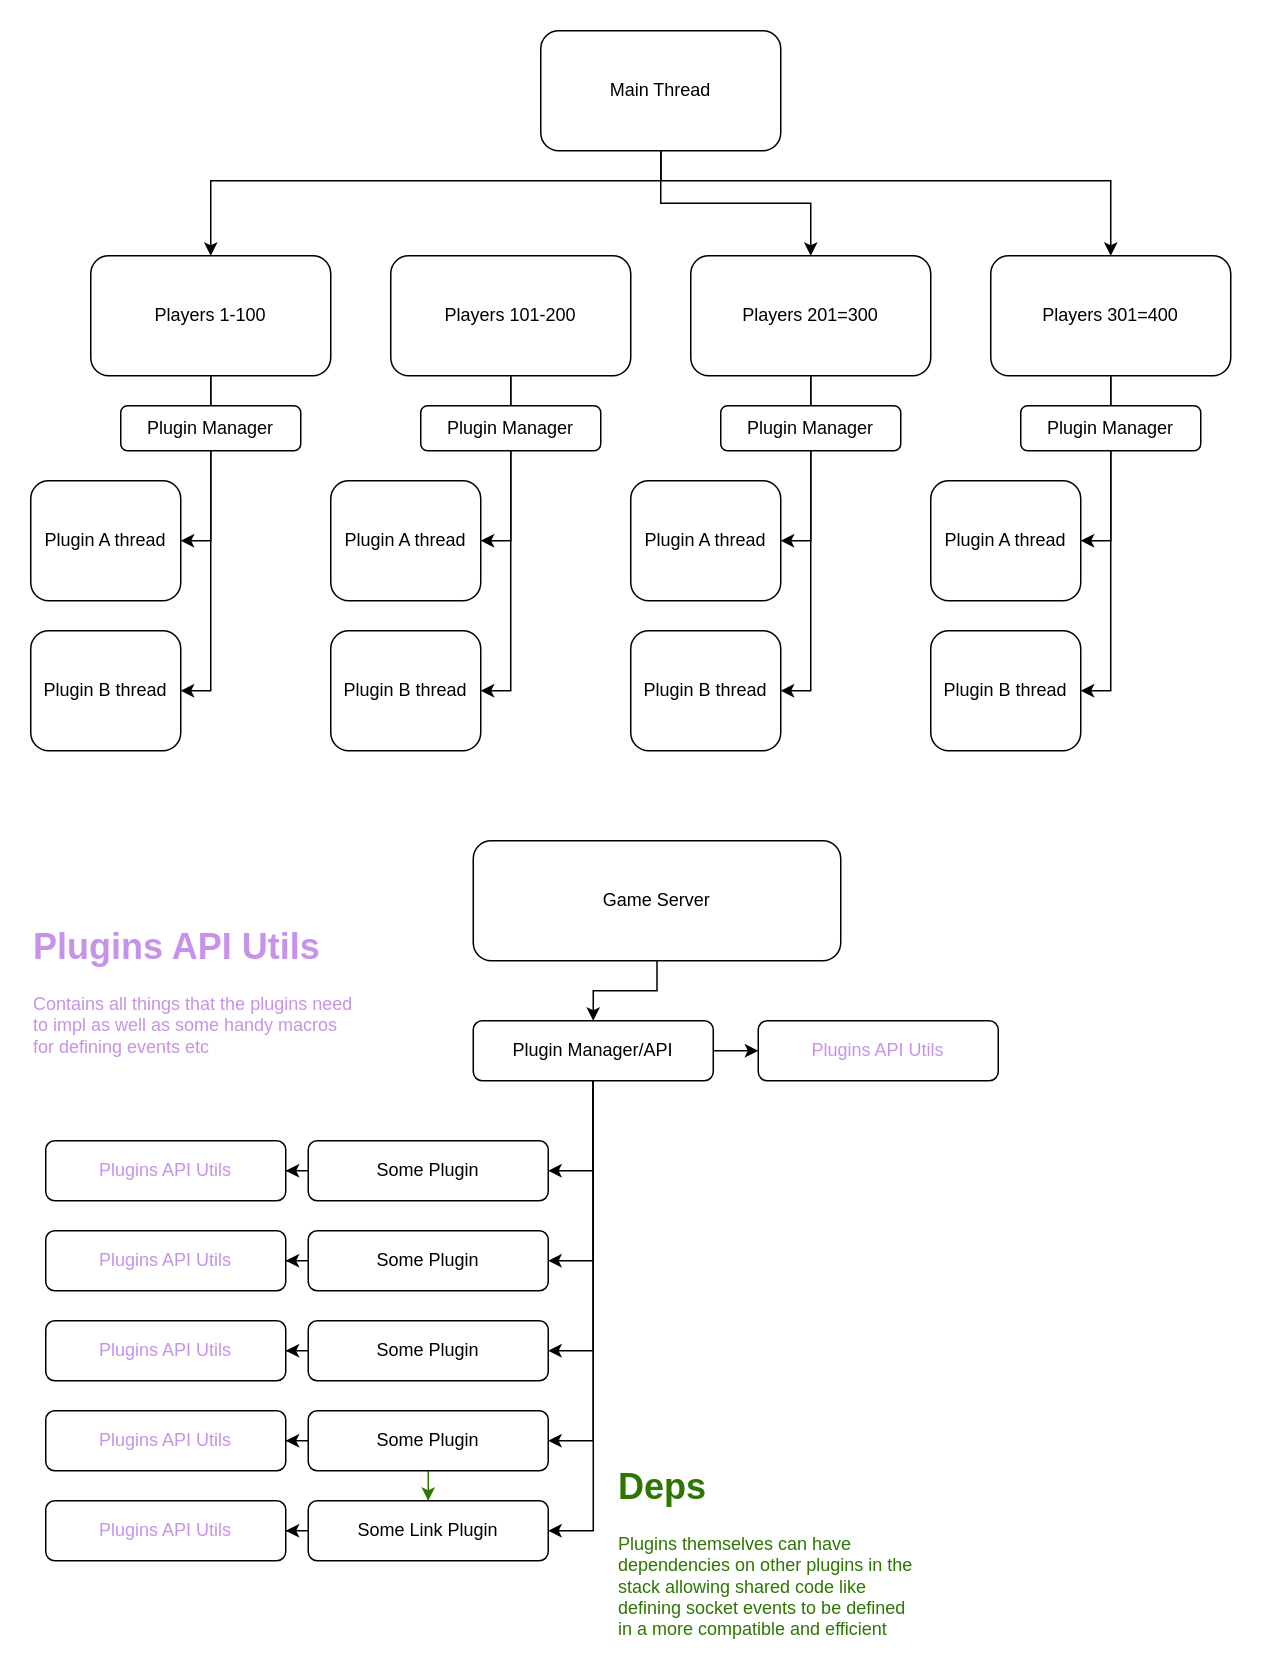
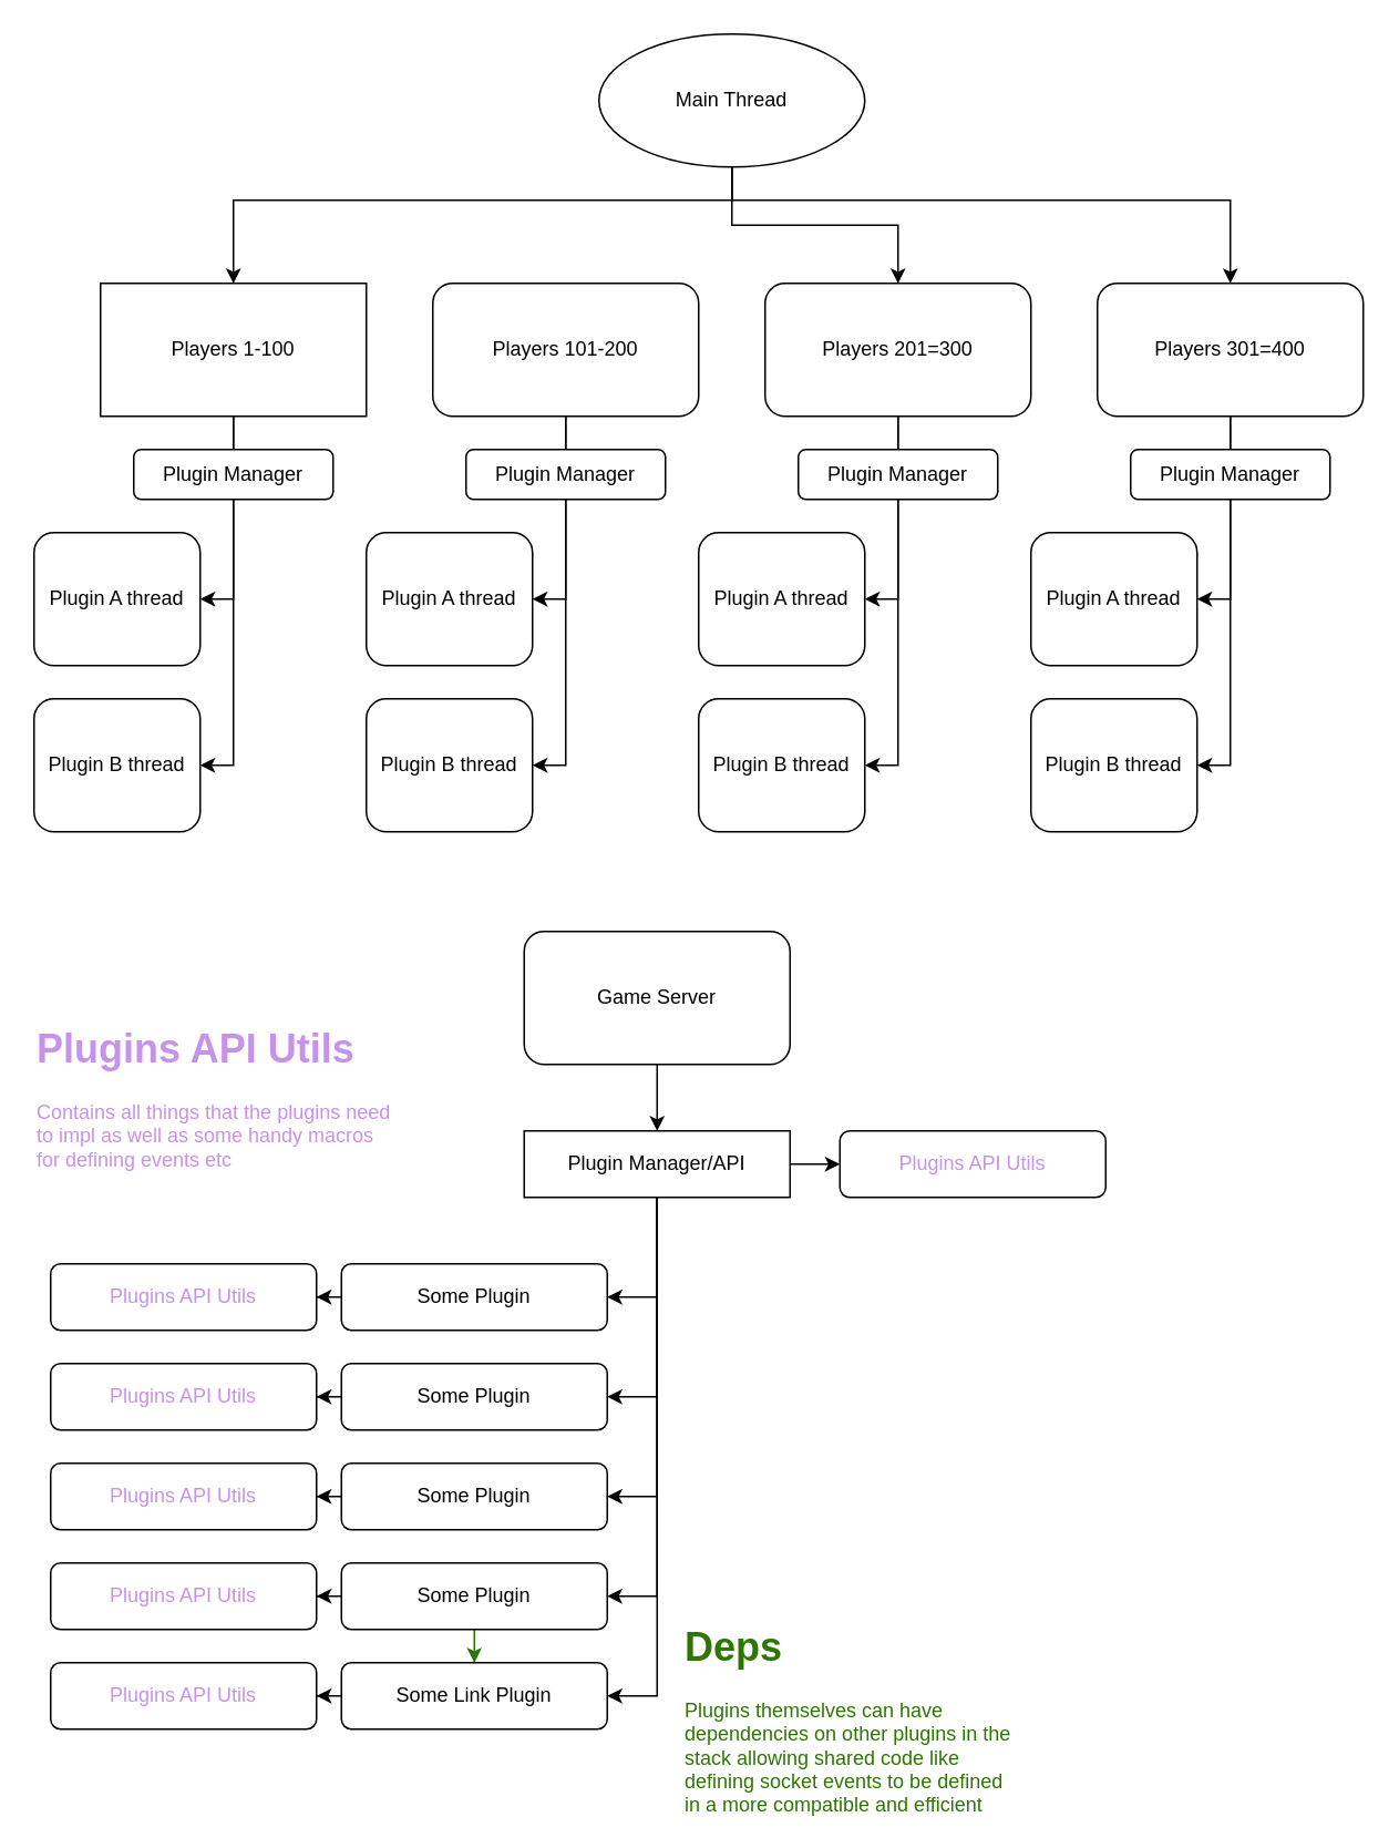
- <mxCell id="10" value="Main Thread" style="rounded=1;whiteSpace=wrap;html=1;" parent="1" vertex="1"><mxGeometry x="360" y="20" width="160" height="80" as="geometry" /></mxCell>
+ <mxCell id="10" value="Main Thread" style="ellipse;whiteSpace=wrap;html=1;" parent="1" vertex="1"><mxGeometry x="360" y="20" width="160" height="80" as="geometry" /></mxCell>
- <mxCell id="3" value="Players 1-100" style="rounded=1;whiteSpace=wrap;html=1;" parent="1" vertex="1"><mxGeometry x="60" y="170" width="160" height="80" as="geometry" /></mxCell>
+ <mxCell id="3" value="Players 1-100" style="whiteSpace=wrap;html=1;rounded=0;" parent="1" vertex="1"><mxGeometry x="60" y="170" width="160" height="80" as="geometry" /></mxCell>
- <mxCell id="31" value="Game Server" style="rounded=1;whiteSpace=wrap;html=1;" parent="1" vertex="1"><mxGeometry x="315" y="560" width="245" height="80" as="geometry" /></mxCell>
+ <mxCell id="31" value="Game Server" style="rounded=1;whiteSpace=wrap;html=1;" parent="1" vertex="1"><mxGeometry x="315" y="560" width="160" height="80" as="geometry" /></mxCell>
- <mxCell id="38" value="Plugin Manager/API" style="rounded=1;whiteSpace=wrap;html=1;" parent="1" vertex="1"><mxGeometry x="315" y="680" width="160" height="40" as="geometry" /></mxCell>
+ <mxCell id="38" value="Plugin Manager/API" style="whiteSpace=wrap;html=1;rounded=0;" parent="1" vertex="1"><mxGeometry x="315" y="680" width="160" height="40" as="geometry" /></mxCell>
